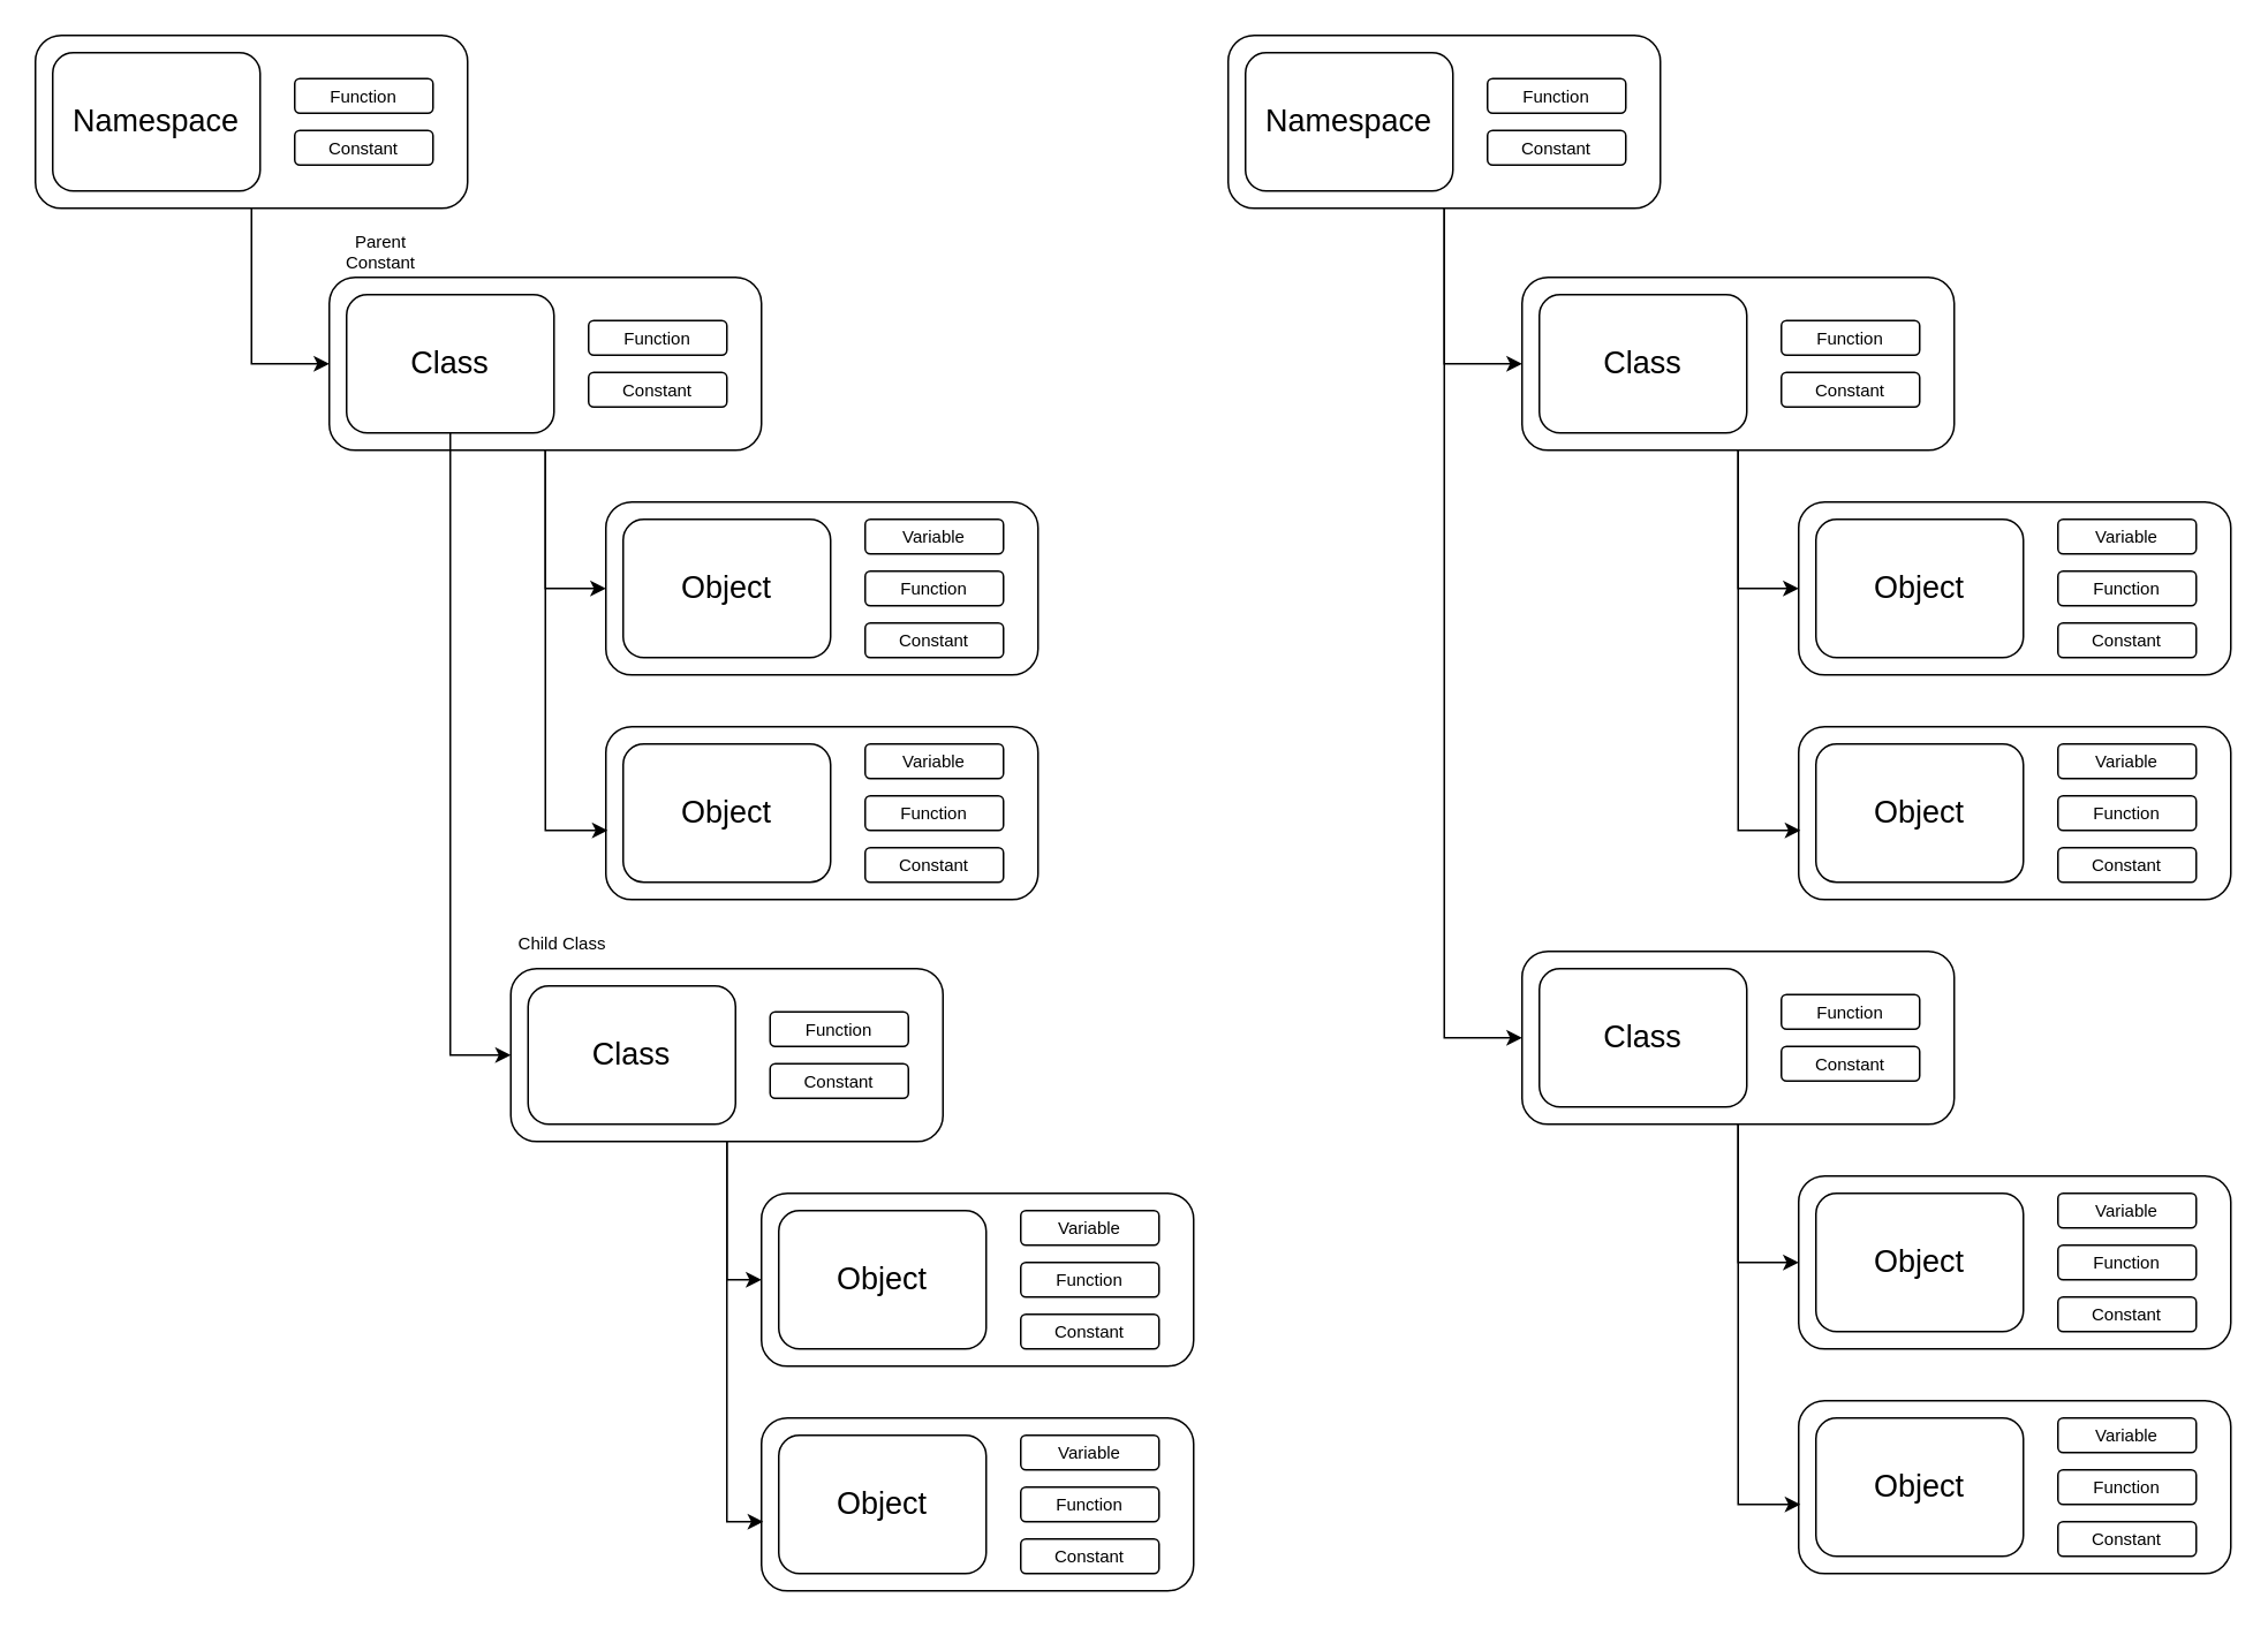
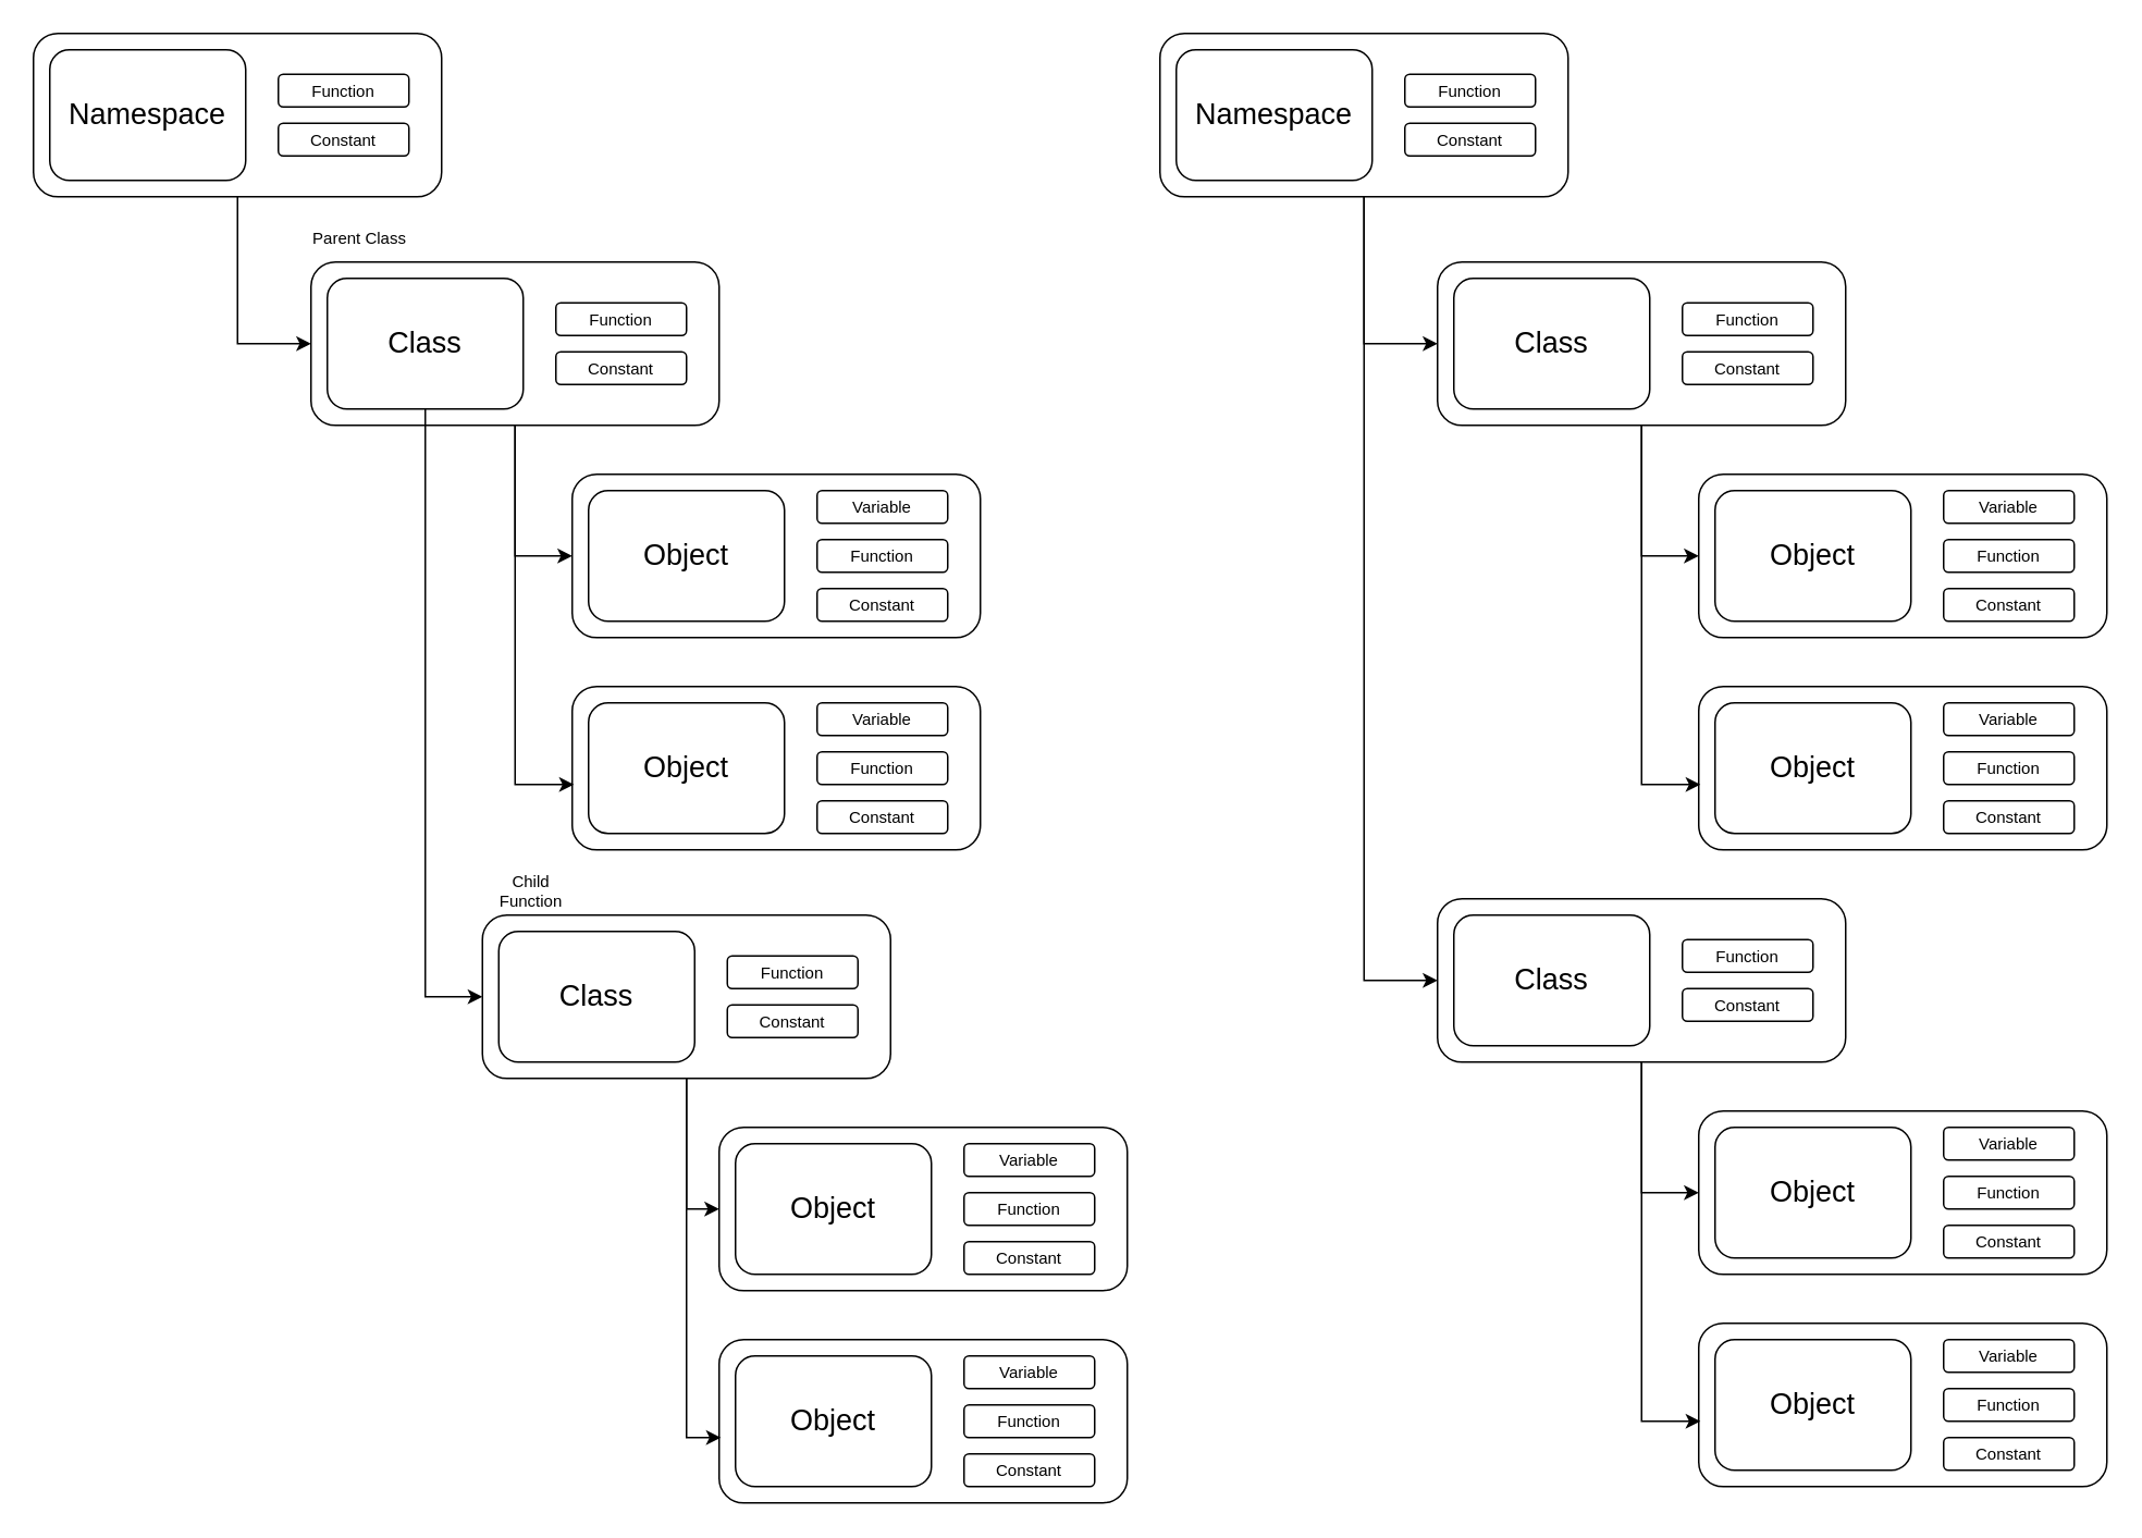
- <mxCell id="91" value="Parent Constant" style="text;html=1;strokeColor=none;fillColor=none;align=center;verticalAlign=middle;whiteSpace=wrap;rounded=0;shadow=1;fontSize=10;" vertex="1" parent="1"><mxGeometry x="190" y="130" width="60" height="30" as="geometry" /></mxCell>
+ <mxCell id="91" value="Parent Class" style="text;html=1;strokeColor=none;fillColor=none;align=center;verticalAlign=middle;whiteSpace=wrap;rounded=0;shadow=1;fontSize=10;" vertex="1" parent="1"><mxGeometry x="190" y="130" width="60" height="30" as="geometry" /></mxCell>
- <mxCell id="90" value="Child Class" style="text;html=1;strokeColor=none;fillColor=none;align=center;verticalAlign=middle;whiteSpace=wrap;rounded=0;shadow=1;fontSize=10;" vertex="1" parent="1"><mxGeometry x="295" y="530" width="60" height="30" as="geometry" /></mxCell>
+ <mxCell id="90" value="Child Function" style="text;html=1;strokeColor=none;fillColor=none;align=center;verticalAlign=middle;whiteSpace=wrap;rounded=0;shadow=1;fontSize=10;" vertex="1" parent="1"><mxGeometry x="295" y="530" width="60" height="30" as="geometry" /></mxCell>
